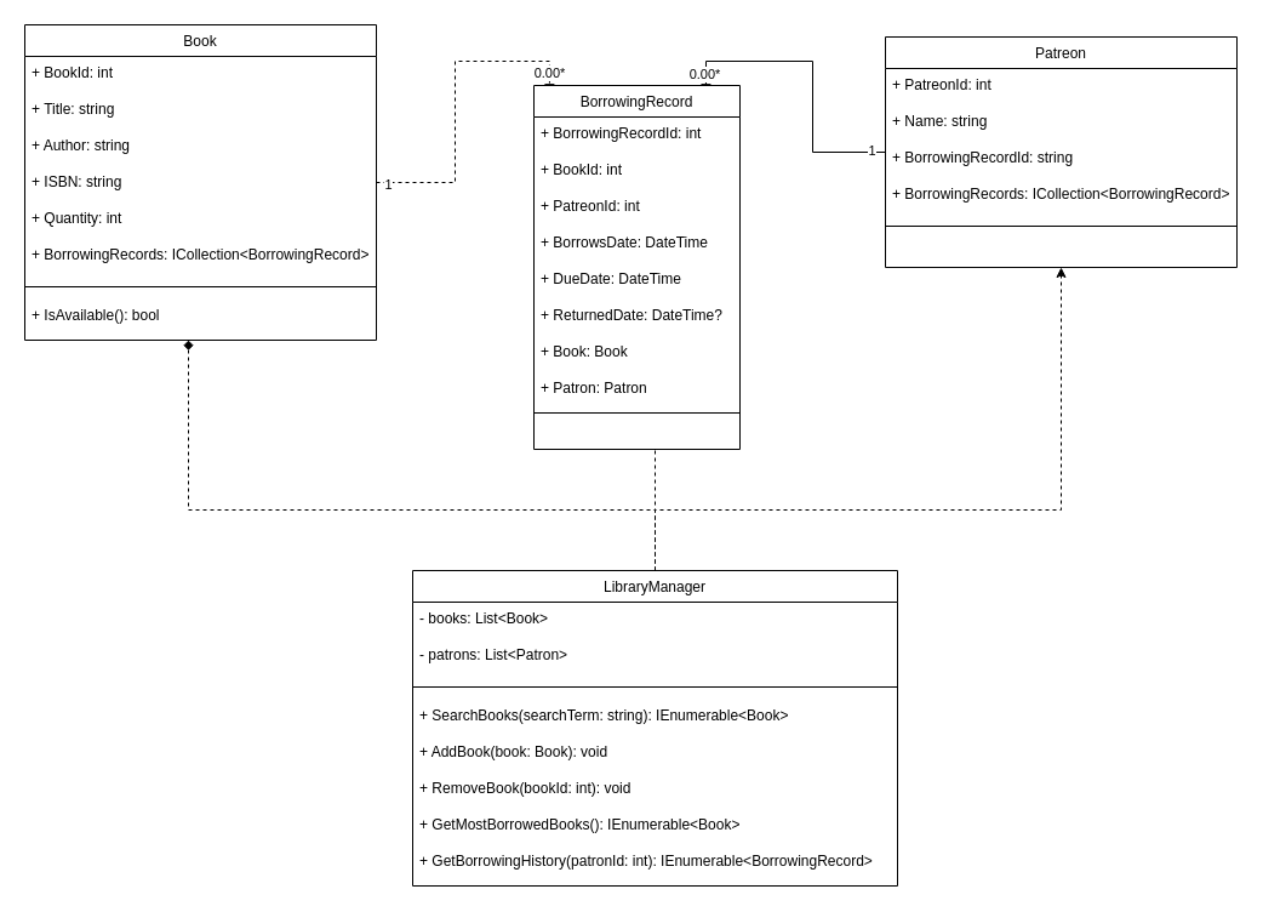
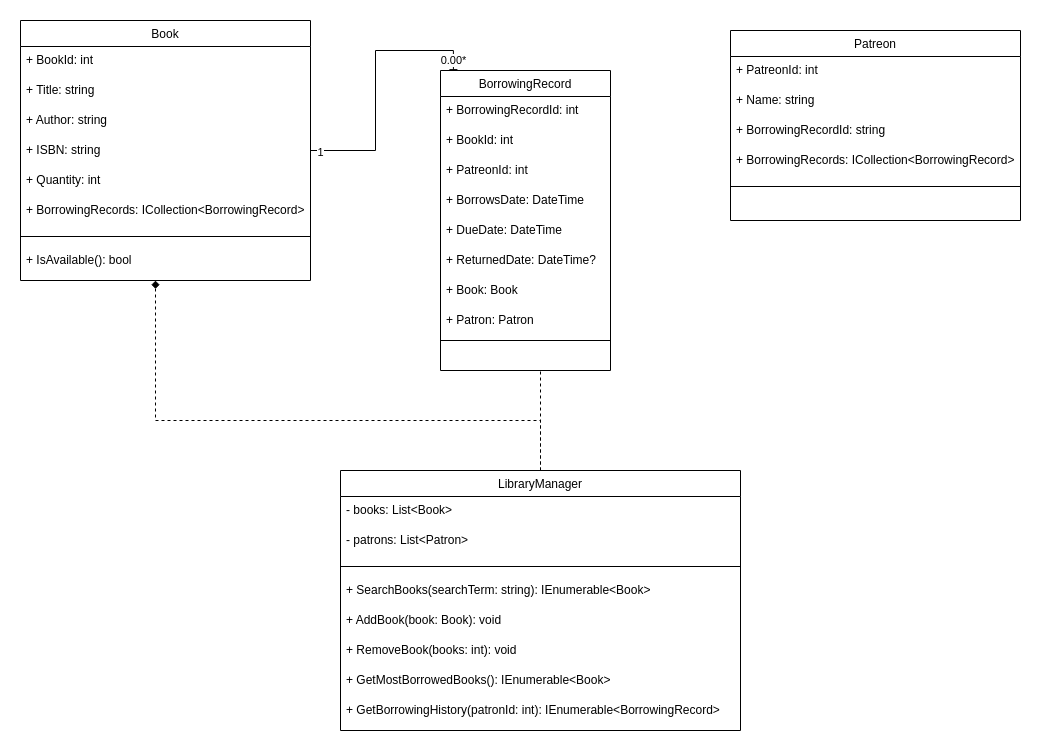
- <mxCell id="42" style="edgeStyle=orthogonalEdgeStyle;rounded=0;orthogonalLoop=1;jettySize=auto;html=1;entryX=0.835;entryY=-0.003;entryDx=0;entryDy=0;entryPerimeter=0;endArrow=baseDash;endFill=0;" edge="1" parent="1" source="12" target="2"><mxGeometry relative="1" as="geometry" /></mxCell>
- <mxCell id="43" value="1" style="edgeLabel;html=1;align=center;verticalAlign=middle;resizable=0;points=[];" vertex="1" connectable="0" parent="42"><mxGeometry x="-0.901" y="-2" relative="1" as="geometry"><mxPoint as="offset" /></mxGeometry></mxCell>
- <mxCell id="44" value="0.00*" style="edgeLabel;html=1;align=center;verticalAlign=middle;resizable=0;points=[];" vertex="1" connectable="0" parent="42"><mxGeometry x="0.936" y="-1" relative="1" as="geometry"><mxPoint as="offset" /></mxGeometry></mxCell>
- <mxCell id="39" style="rounded=0;orthogonalLoop=1;jettySize=auto;html=1;entryX=0.076;entryY=-0.003;entryDx=0;entryDy=0;entryPerimeter=0;endArrow=baseDash;endFill=0;strokeWidth=1;shadow=0;strokeColor=default;edgeStyle=orthogonalEdgeStyle;dashed=1;" edge="1" parent="1" source="18" target="2"><mxGeometry relative="1" as="geometry" /></mxCell>
+ <mxCell id="39" style="rounded=0;orthogonalLoop=1;jettySize=auto;html=1;entryX=0.076;entryY=-0.003;entryDx=0;entryDy=0;entryPerimeter=0;endArrow=baseDash;endFill=0;strokeWidth=1;shadow=0;strokeColor=default;edgeStyle=orthogonalEdgeStyle;" edge="1" parent="1" source="18" target="2"><mxGeometry relative="1" as="geometry" /></mxCell>
- <mxCell id="27" style="edgeStyle=orthogonalEdgeStyle;rounded=0;orthogonalLoop=1;jettySize=auto;html=1;exitX=0.5;exitY=0;exitDx=0;exitDy=0;dashed=1;" edge="1" parent="1" source="30" target="12"><mxGeometry relative="1" as="geometry"><Array as="points"><mxPoint x="540" y="420" /><mxPoint x="875" y="420" /></Array></mxGeometry></mxCell>
- <mxCell id="36" value="+ RemoveBook(bookId: int): void" style="text;align=left;verticalAlign=top;spacingLeft=4;spacingRight=4;overflow=hidden;rotatable=0;points=[[0,0.5],[1,0.5]];portConstraint=eastwest;" vertex="1" parent="30"><mxGeometry y="166" width="400" height="30" as="geometry" /></mxCell>
+ <mxCell id="36" value="+ RemoveBook(books: int): void" style="text;align=left;verticalAlign=top;spacingLeft=4;spacingRight=4;overflow=hidden;rotatable=0;points=[[0,0.5],[1,0.5]];portConstraint=eastwest;" vertex="1" parent="30"><mxGeometry y="166" width="400" height="30" as="geometry" /></mxCell>
